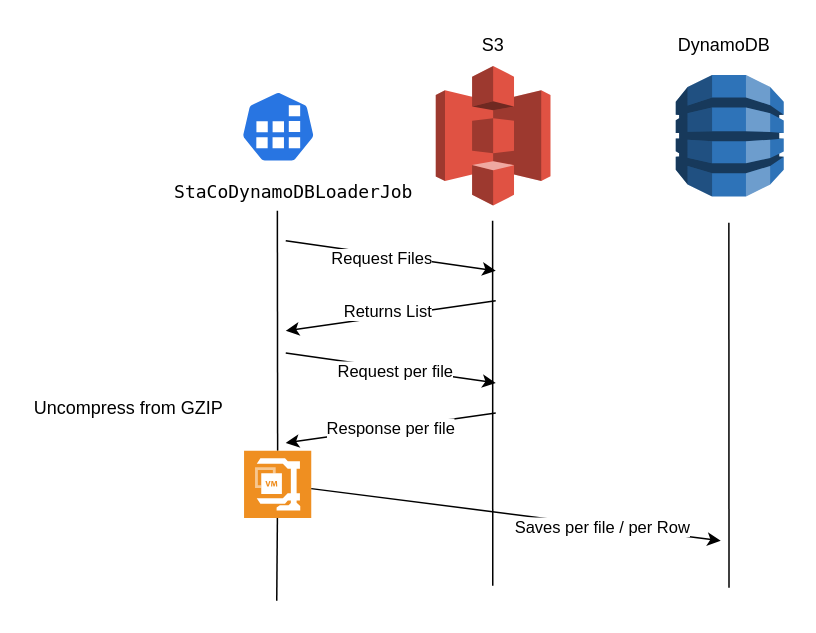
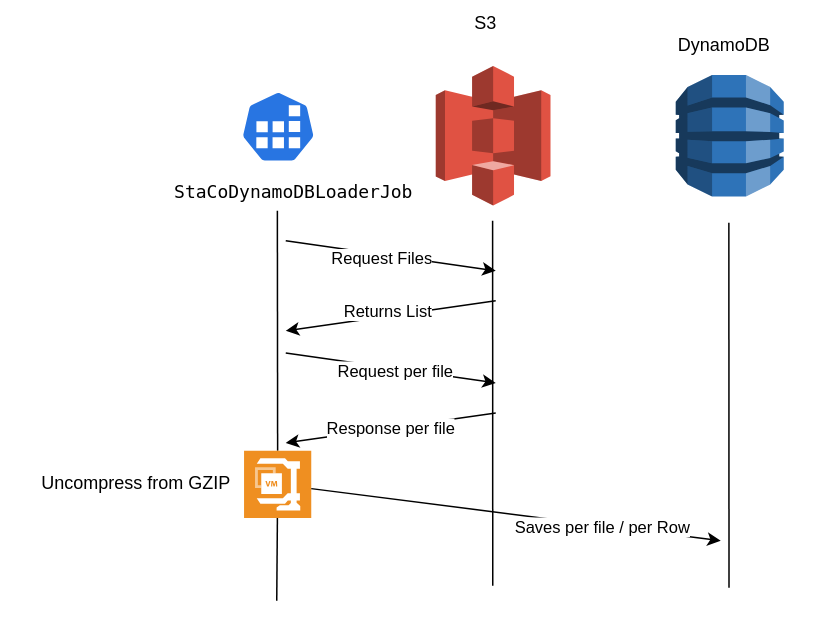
- <mxCell id="22" value="S3" style="text;html=1;align=center;verticalAlign=middle;resizable=0;points=[];autosize=1;strokeColor=none;fillColor=none;fontColor=default;" vertex="1" parent="1"><mxGeometry x="313.25" y="20" width="30" height="20" as="geometry" /></mxCell>
+ <mxCell id="22" value="S3" style="text;html=1;align=center;verticalAlign=middle;resizable=0;points=[];autosize=1;strokeColor=none;fillColor=none;fontColor=default;" vertex="1" parent="1"><mxGeometry x="308.25" y="5" width="30" height="20" as="geometry" /></mxCell>
- <mxCell id="18" value="Uncompress from GZIP" style="text;html=1;align=center;verticalAlign=middle;resizable=0;points=[];autosize=1;strokeColor=none;fillColor=none;fontColor=default;" vertex="1" parent="1"><mxGeometry x="15" y="262.4" width="140" height="20" as="geometry" /></mxCell>
+ <mxCell id="18" value="Uncompress from GZIP" style="text;html=1;align=center;verticalAlign=middle;resizable=0;points=[];autosize=1;strokeColor=none;fillColor=none;fontColor=default;" vertex="1" parent="1"><mxGeometry x="20" y="312.4" width="140" height="20" as="geometry" /></mxCell>
